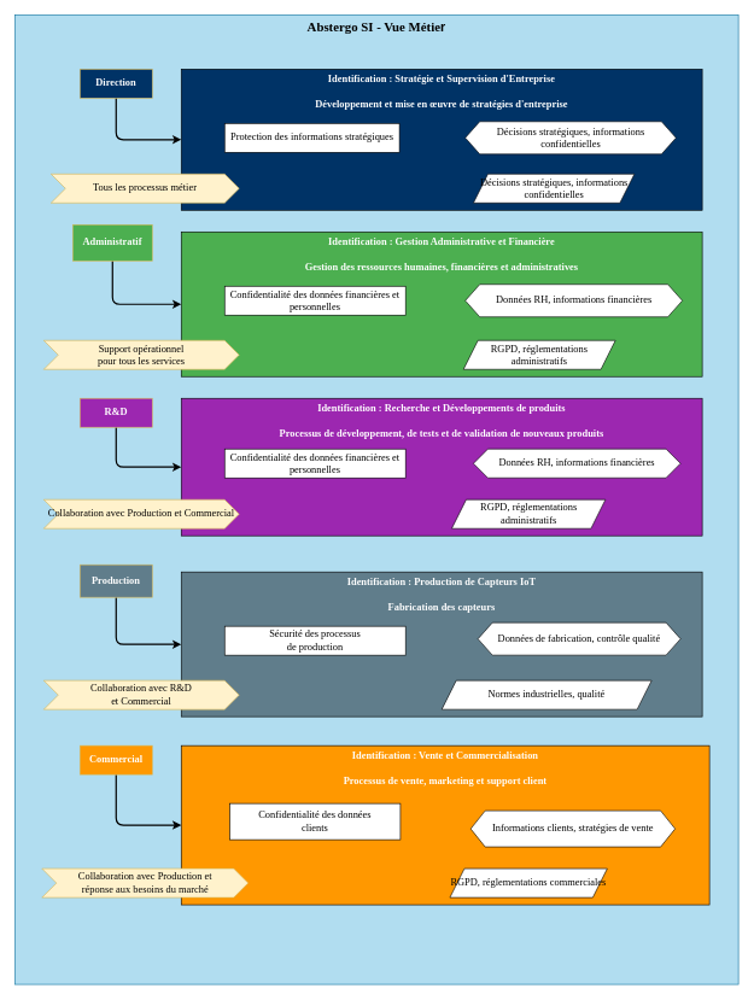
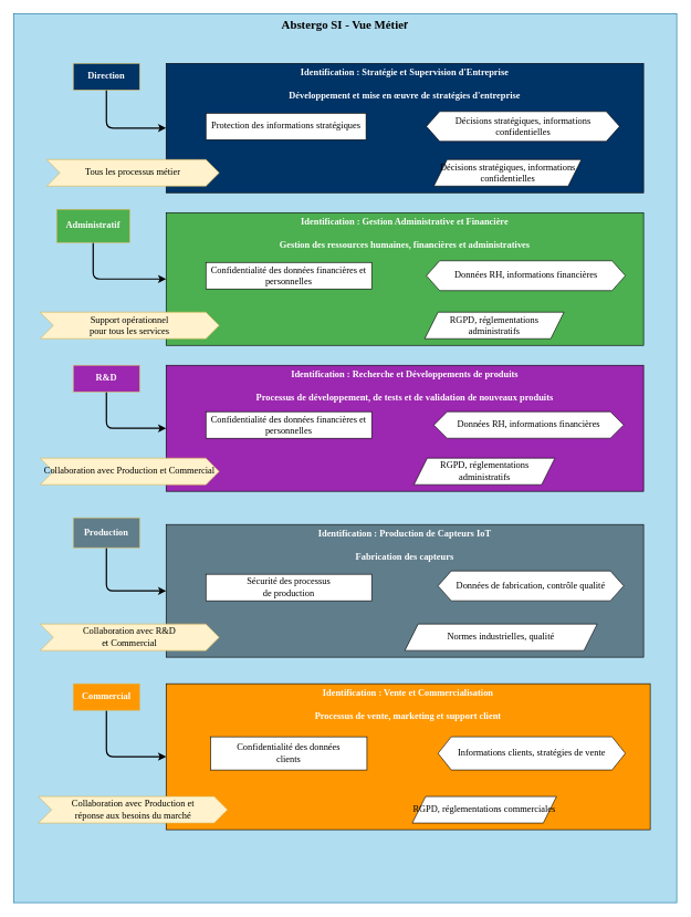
- <mxCell id="37" value="&lt;b style=&quot;font-size: 14px;&quot;&gt;Administratif&lt;/b&gt;" style="rounded=0;whiteSpace=wrap;html=1;fontSize=14;fontFamily=Verdana;horizontal=1;fillColor=#4CAF50;fontStyle=0;strokeColor=#d6b656;fontColor=#FFFFFF;" vertex="1" parent="1"><mxGeometry x="100" y="310" width="110" height="50" as="geometry" /></mxCell>
+ <mxCell id="37" value="&lt;b style=&quot;font-size: 14px;&quot;&gt;Administratif&lt;/b&gt;" style="rounded=0;whiteSpace=wrap;html=1;fontSize=14;fontFamily=Verdana;horizontal=1;fillColor=#4CAF50;fontStyle=0;strokeColor=#d6b656;fontColor=#FFFFFF;" vertex="1" parent="1"><mxGeometry x="85" y="315" width="110" height="50" as="geometry" /></mxCell>
- <mxCell id="33" value="Informations clients, stratégies de vente" style="shape=hexagon;perimeter=hexagonPerimeter2;whiteSpace=wrap;html=1;fixedSize=1;fontSize=14;fontFamily=Verdana;rounded=0;horizontal=1;fontStyle=0" vertex="1" parent="1"><mxGeometry x="650" y="1120" width="282.5" height="50" as="geometry" /></mxCell>
+ <mxCell id="33" value="Informations clients, stratégies de vente" style="shape=hexagon;perimeter=hexagonPerimeter2;whiteSpace=wrap;html=1;fixedSize=1;fontSize=14;fontFamily=Verdana;rounded=0;horizontal=1;fontStyle=0" vertex="1" parent="1"><mxGeometry x="660" y="1110" width="282.5" height="50" as="geometry" /></mxCell>
